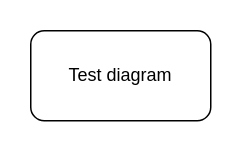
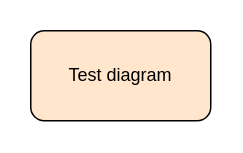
- <mxCell id="2" value="Test diagram" style="rounded=1;whiteSpace=wrap;html=1;" vertex="1" parent="1"><mxGeometry x="20" y="20" width="120" height="60" as="geometry" /></mxCell>
+ <mxCell id="2" value="Test diagram" style="rounded=1;whiteSpace=wrap;html=1;fillColor=#ffe6cc;" vertex="1" parent="1"><mxGeometry x="20" y="20" width="120" height="60" as="geometry" /></mxCell>
